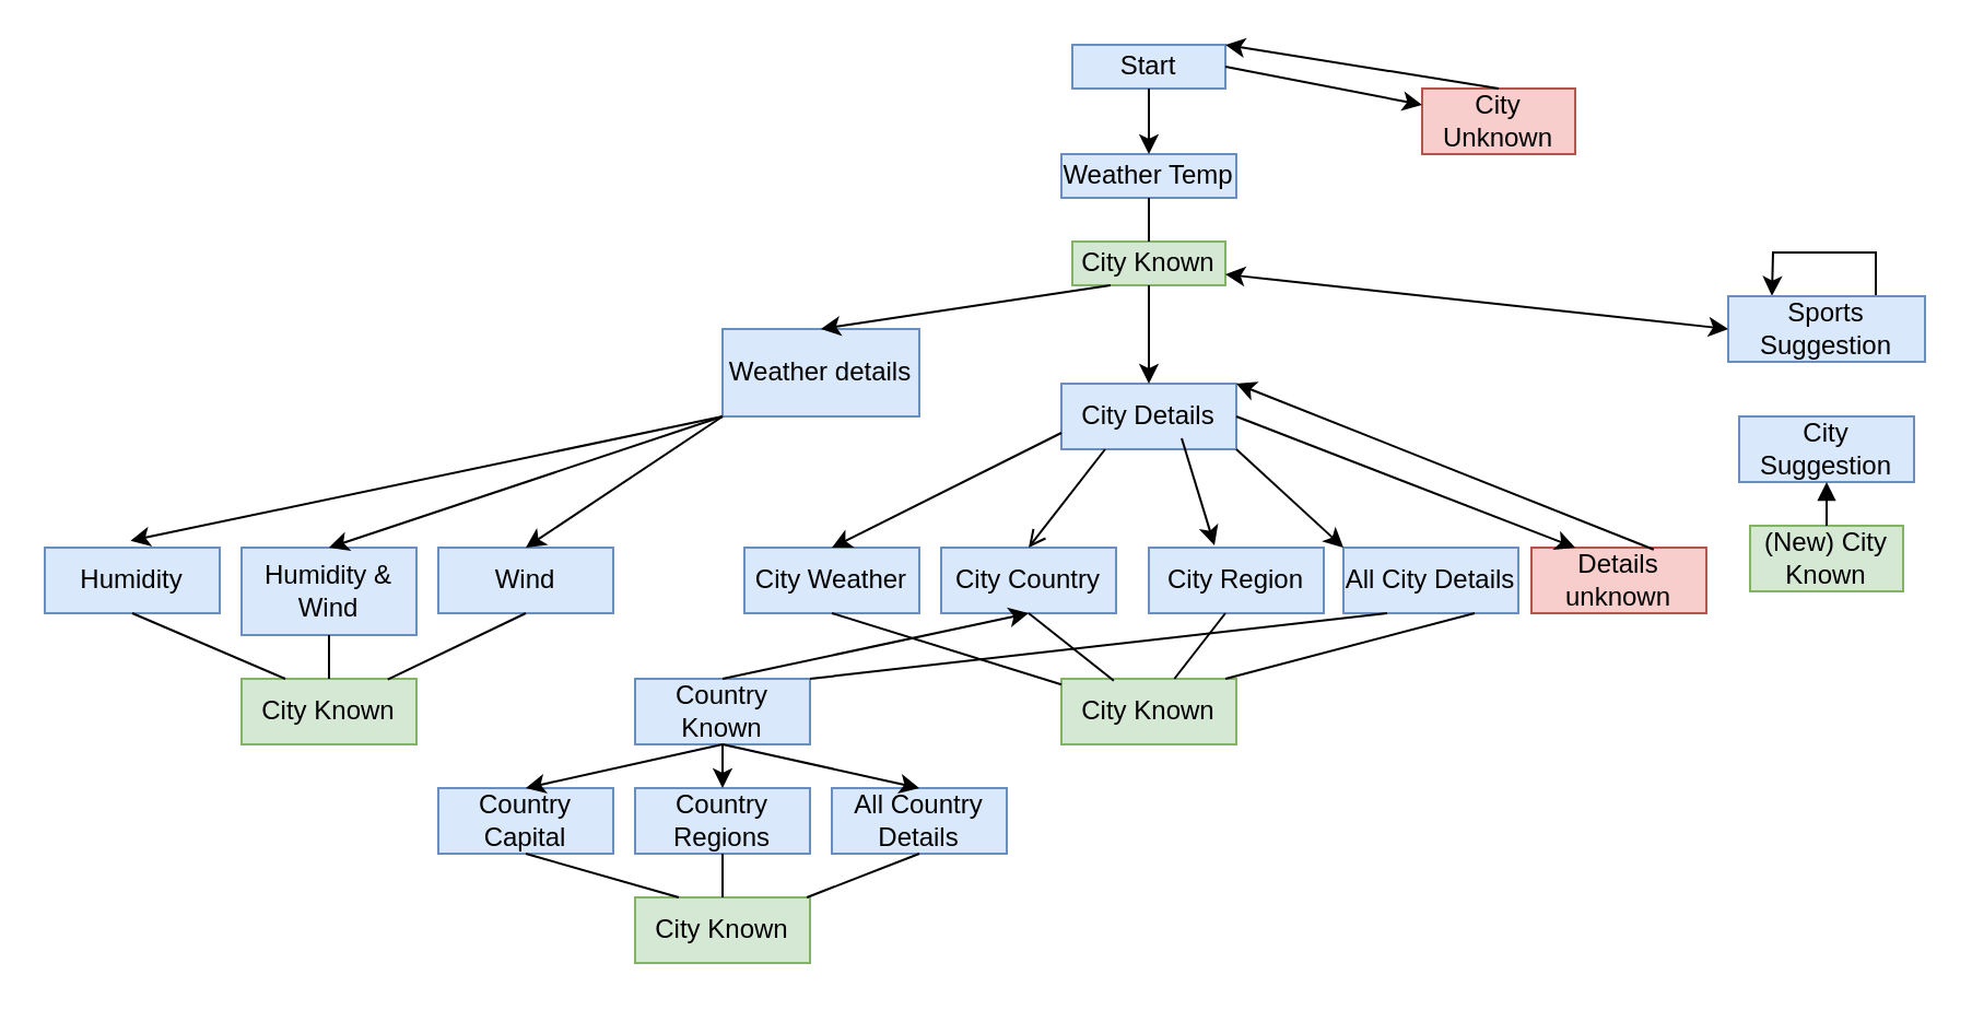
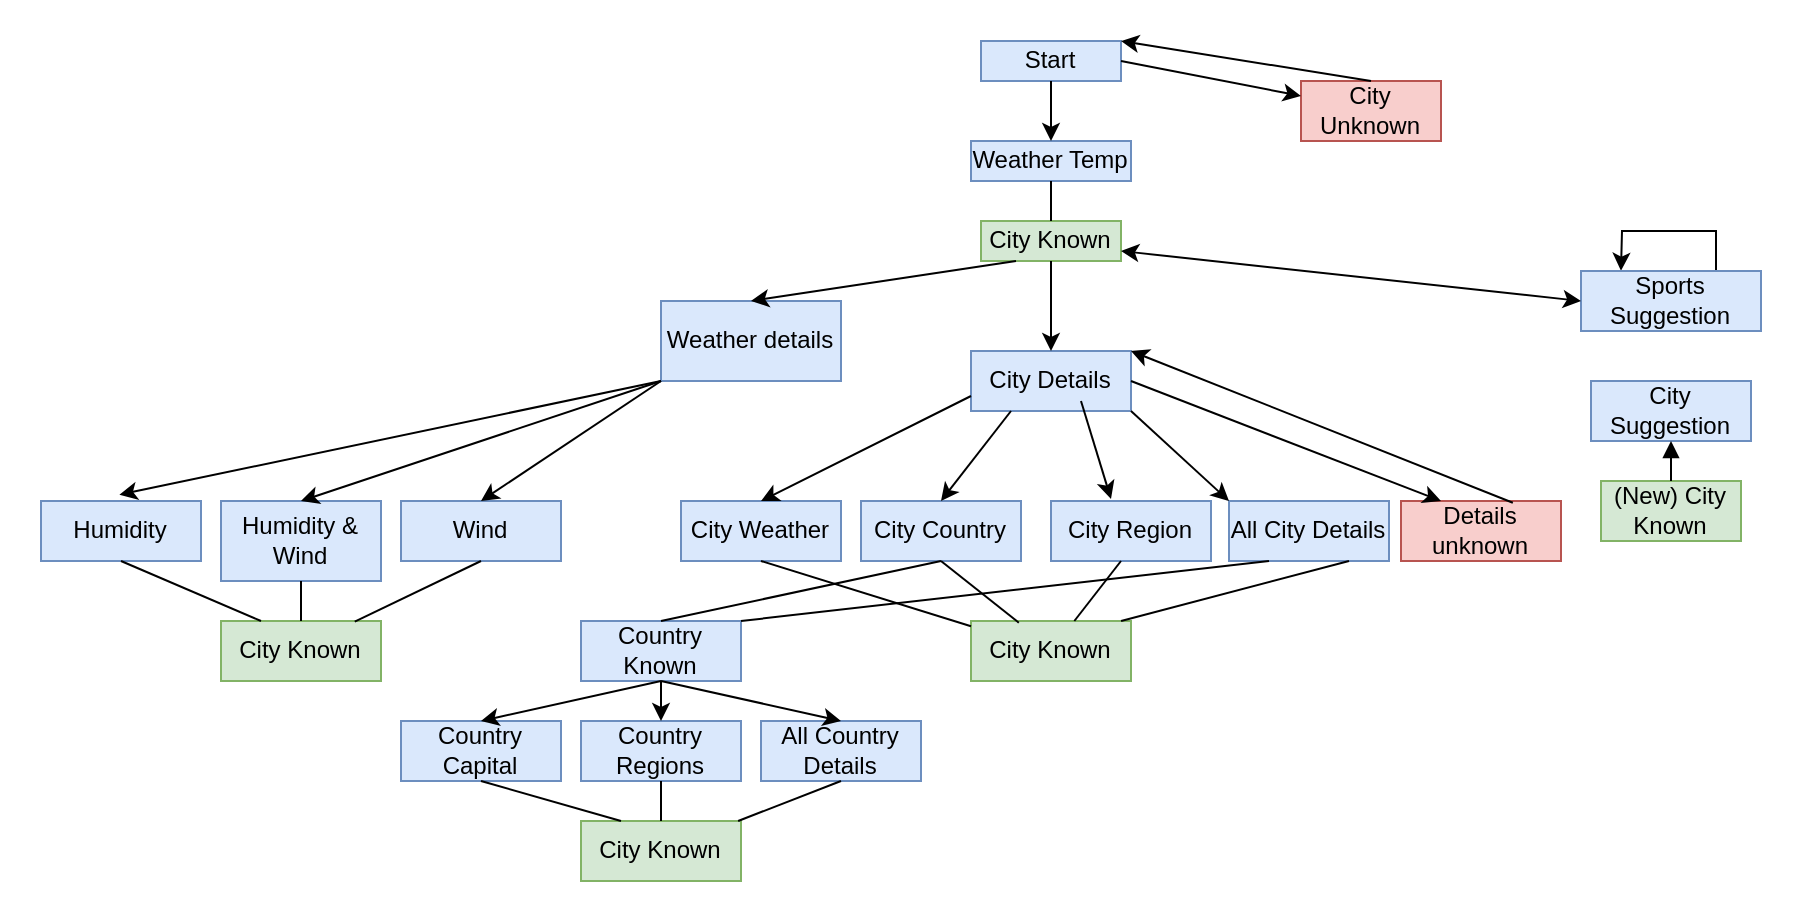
- <mxCell id="19" value="" style="endArrow=open;html=1;rounded=0;exitX=0.25;exitY=1;exitDx=0;exitDy=0;entryX=0.5;entryY=0;entryDx=0;entryDy=0;" parent="1" source="7" target="15" edge="1"><mxGeometry x="0.231" y="-4" width="50" height="50" relative="1" as="geometry"><mxPoint x="580" y="390" as="sourcePoint" /><mxPoint x="630" y="340" as="targetPoint" /><mxPoint as="offset" /></mxGeometry></mxCell>
+ <mxCell id="19" value="" style="endArrow=classic;html=1;rounded=0;exitX=0.25;exitY=1;exitDx=0;exitDy=0;entryX=0.5;entryY=0;entryDx=0;entryDy=0;" parent="1" source="7" target="15" edge="1"><mxGeometry x="0.231" y="-4" width="50" height="50" relative="1" as="geometry"><mxPoint x="580" y="390" as="sourcePoint" /><mxPoint x="630" y="340" as="targetPoint" /><mxPoint as="offset" /></mxGeometry></mxCell>
- <mxCell id="57" value="" style="endArrow=classic;html=1;rounded=0;exitX=0.5;exitY=0;exitDx=0;exitDy=0;entryX=0.5;entryY=1;entryDx=0;entryDy=0;" edge="1" parent="1" source="39" target="15"><mxGeometry width="50" height="50" relative="1" as="geometry"><mxPoint x="690" y="390" as="sourcePoint" /><mxPoint x="740" y="340" as="targetPoint" /></mxGeometry></mxCell>
+ <mxCell id="57" value="" style="endArrow=none;html=1;rounded=0;exitX=0.5;exitY=0;exitDx=0;exitDy=0;entryX=0.5;entryY=1;entryDx=0;entryDy=0;" edge="1" parent="1" source="39" target="15"><mxGeometry width="50" height="50" relative="1" as="geometry"><mxPoint x="690" y="390" as="sourcePoint" /><mxPoint x="740" y="340" as="targetPoint" /></mxGeometry></mxCell>
